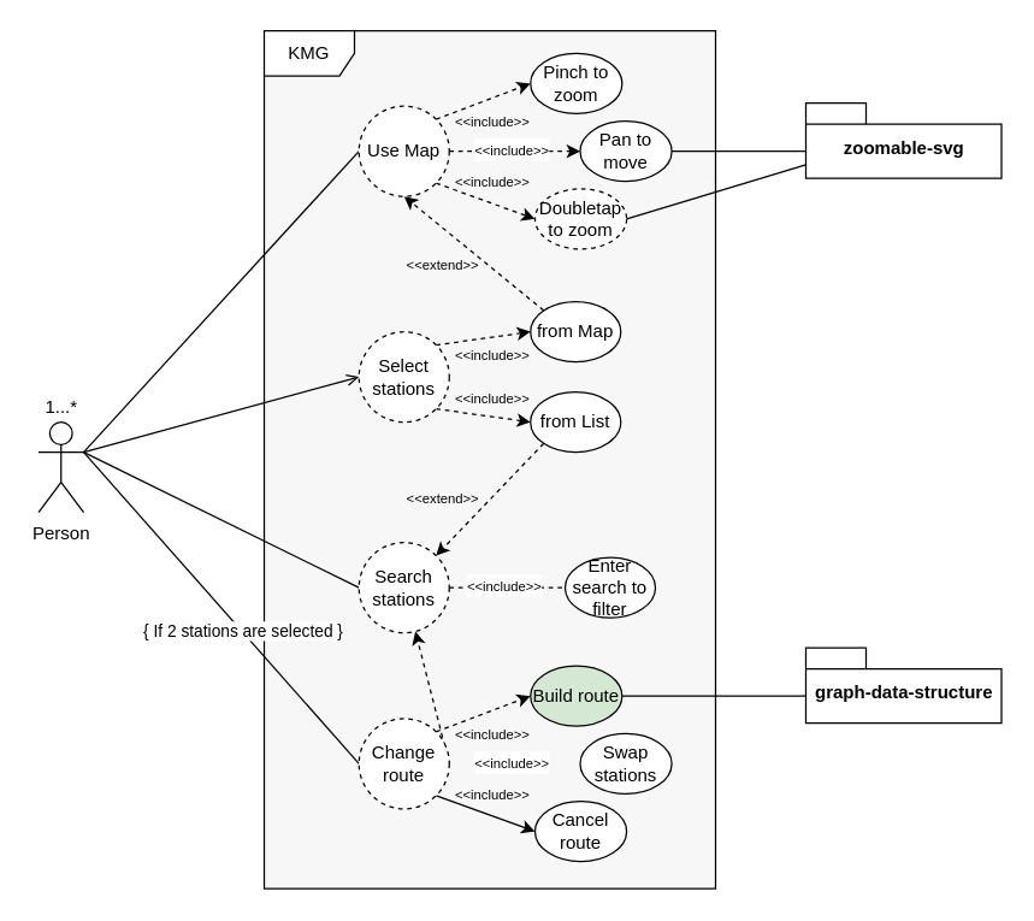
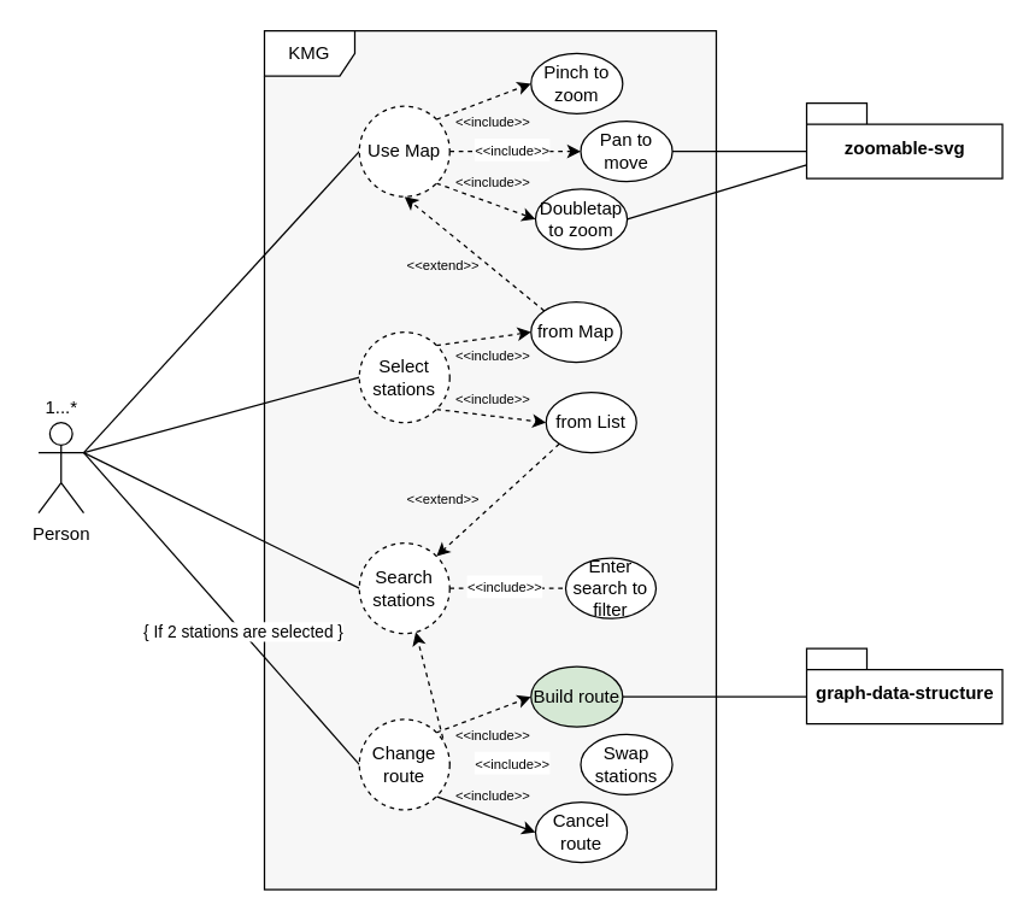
- <mxCell id="39" value="Doubletap to zoom" style="ellipse;whiteSpace=wrap;html=1;dashed=1;" parent="1" vertex="1"><mxGeometry x="355" y="125" width="60.86" height="40" as="geometry" /></mxCell>
+ <mxCell id="39" value="Doubletap to zoom" style="ellipse;whiteSpace=wrap;html=1;" parent="1" vertex="1"><mxGeometry x="355" y="125" width="60.86" height="40" as="geometry" /></mxCell>
- <mxCell id="3" style="edgeStyle=none;rounded=0;orthogonalLoop=1;jettySize=auto;html=1;exitX=1;exitY=0.333;exitDx=0;exitDy=0;exitPerimeter=0;entryX=0;entryY=0.5;entryDx=0;entryDy=0;endArrow=open;endFill=0;" parent="1" source="8" target="13" edge="1"><mxGeometry relative="1" as="geometry" /></mxCell>
+ <mxCell id="3" style="edgeStyle=none;rounded=0;orthogonalLoop=1;jettySize=auto;html=1;exitX=1;exitY=0.333;exitDx=0;exitDy=0;exitPerimeter=0;entryX=0;entryY=0.5;entryDx=0;entryDy=0;endArrow=none;endFill=0;" parent="1" source="8" target="13" edge="1"><mxGeometry relative="1" as="geometry" /></mxCell>
- <mxCell id="17" value="from List" style="ellipse;whiteSpace=wrap;html=1;" parent="1" vertex="1"><mxGeometry x="352" y="260" width="60" height="40" as="geometry" /></mxCell>
+ <mxCell id="17" value="from List" style="ellipse;whiteSpace=wrap;html=1;" parent="1" vertex="1"><mxGeometry x="362" y="260" width="60" height="40" as="geometry" /></mxCell>
